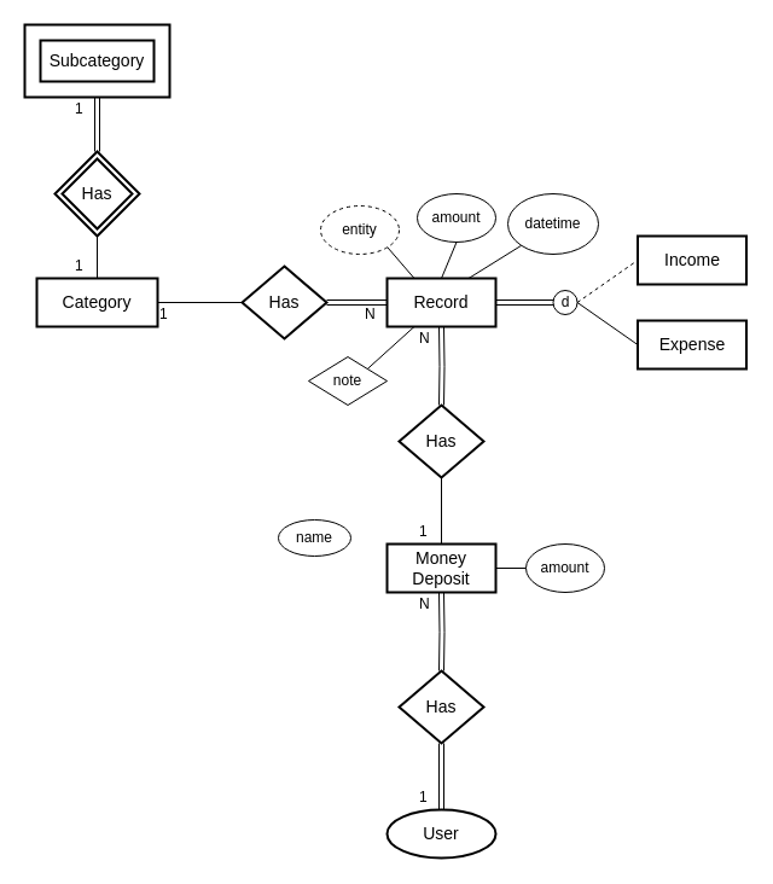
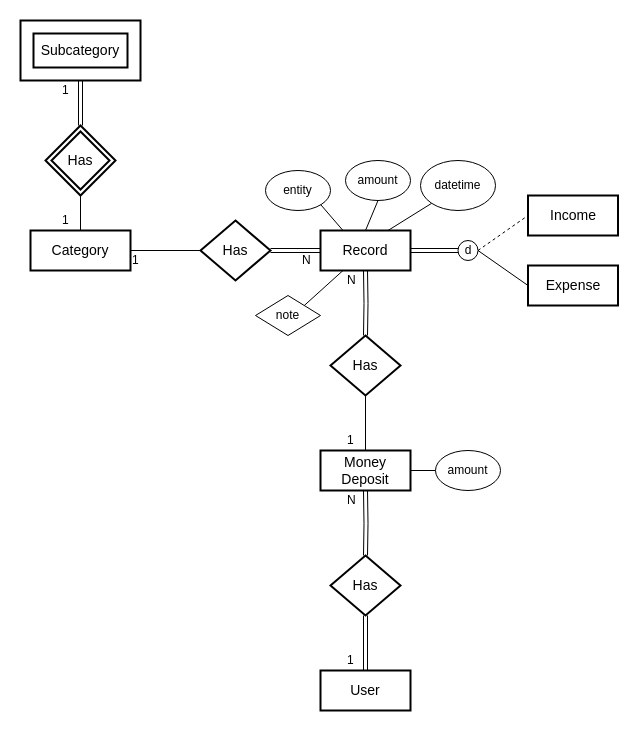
- <mxCell id="22" value="entity" style="ellipse;whiteSpace=wrap;html=1;dashed=1;" parent="1" vertex="1"><mxGeometry x="265" y="170" width="65" height="40" as="geometry" /></mxCell>
+ <mxCell id="22" value="entity" style="ellipse;whiteSpace=wrap;html=1;" parent="1" vertex="1"><mxGeometry x="265" y="170" width="65" height="40" as="geometry" /></mxCell>
- <mxCell id="43" value="name" style="ellipse;whiteSpace=wrap;html=1;" parent="1" vertex="1"><mxGeometry x="230" y="430" width="60" height="30" as="geometry" /></mxCell>
- <mxCell id="5" value="User" style="ellipse;strokeWidth=2;whiteSpace=wrap;html=1;align=center;fontSize=14;" parent="1" vertex="1"><mxGeometry x="320" y="670" width="90" height="40" as="geometry" /></mxCell>
+ <mxCell id="5" value="User" style="strokeWidth=2;whiteSpace=wrap;html=1;align=center;fontSize=14;" parent="1" vertex="1"><mxGeometry x="320" y="670" width="90" height="40" as="geometry" /></mxCell>
